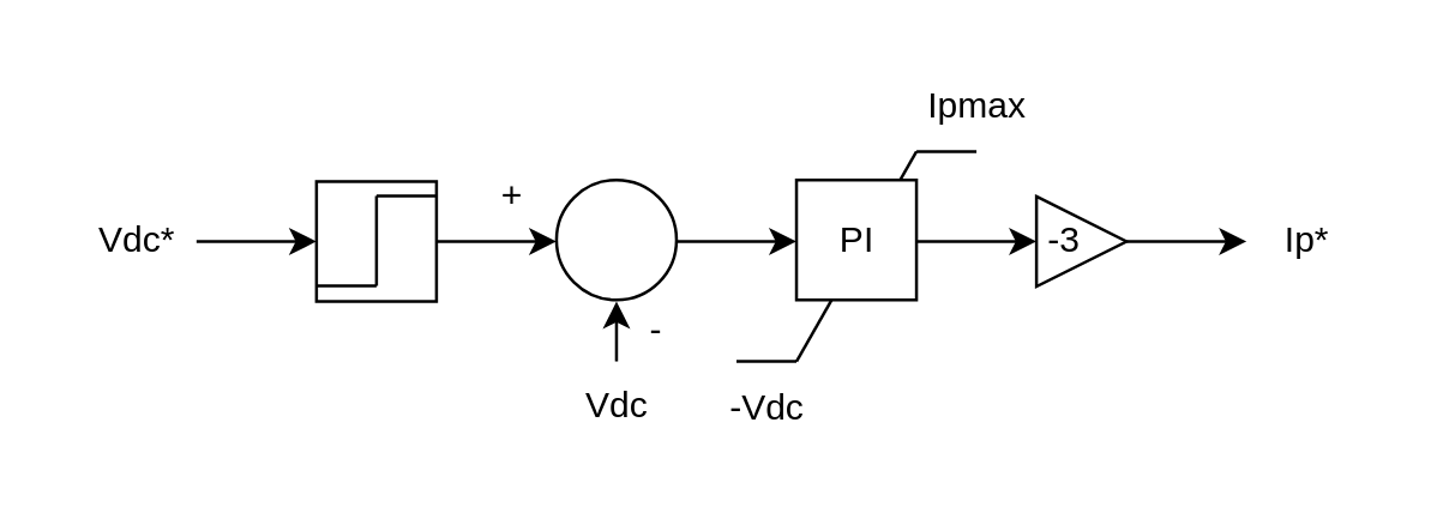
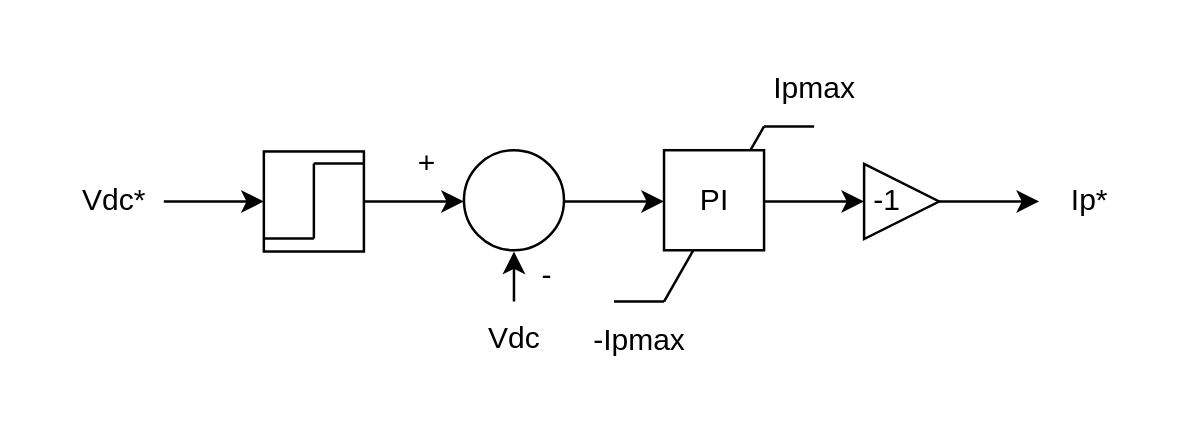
- <mxCell id="14" value="-3" style="text;html=1;align=center;verticalAlign=middle;resizable=0;points=[];autosize=1;strokeColor=none;fillColor=none;" vertex="1" parent="1"><mxGeometry x="339" y="64.5" width="30" height="30" as="geometry" /></mxCell>
+ <mxCell id="14" value="-1" style="text;html=1;align=center;verticalAlign=middle;resizable=0;points=[];autosize=1;strokeColor=none;fillColor=none;" vertex="1" parent="1"><mxGeometry x="339" y="64.5" width="30" height="30" as="geometry" /></mxCell>
- <mxCell id="20" value="-Vdc" style="text;html=1;align=center;verticalAlign=middle;resizable=0;points=[];autosize=1;strokeColor=none;fillColor=none;" vertex="1" parent="1"><mxGeometry x="225" y="121" width="60" height="30" as="geometry" /></mxCell>
+ <mxCell id="20" value="-Ipmax" style="text;html=1;align=center;verticalAlign=middle;resizable=0;points=[];autosize=1;strokeColor=none;fillColor=none;" vertex="1" parent="1"><mxGeometry x="225" y="121" width="60" height="30" as="geometry" /></mxCell>
